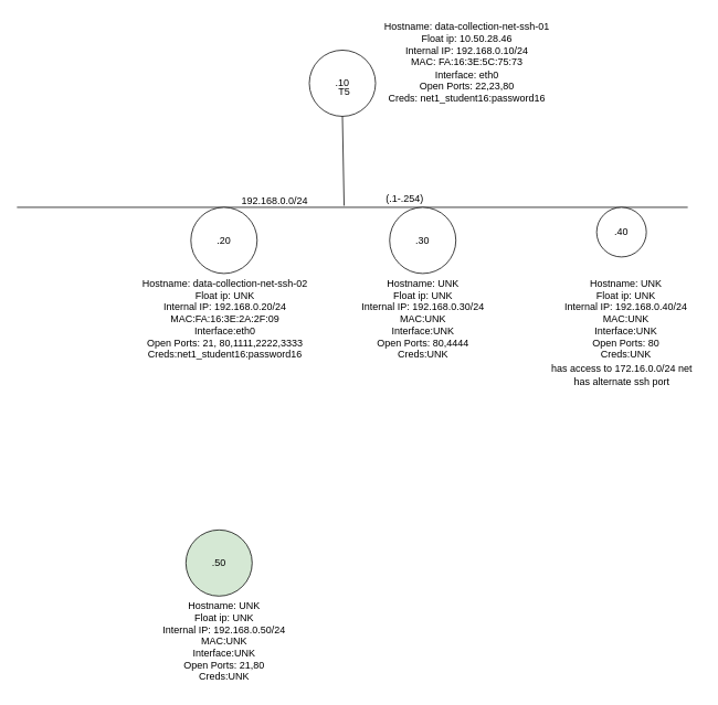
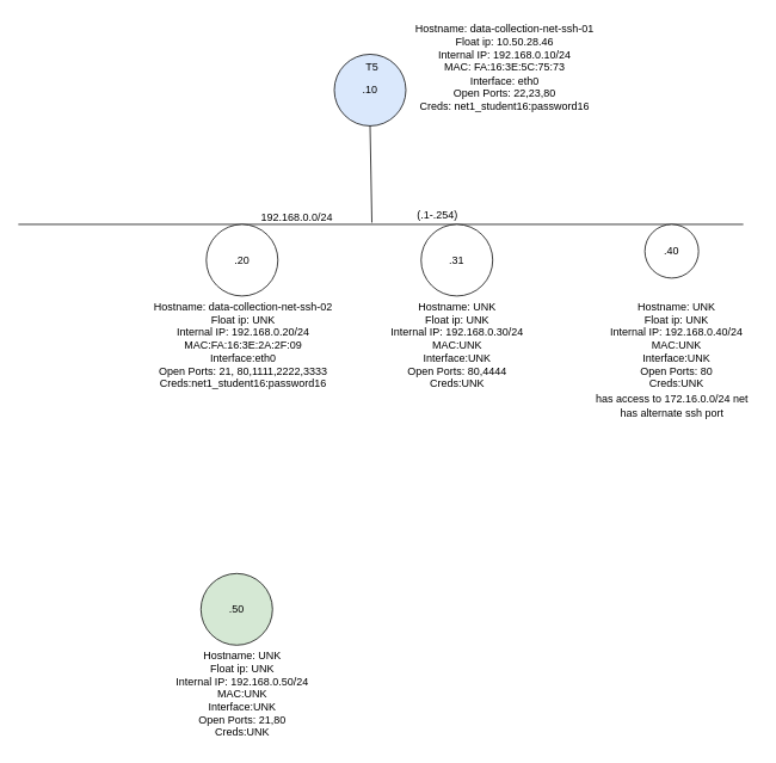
- <mxCell id="2" value=".10" style="ellipse;whiteSpace=wrap;html=1;aspect=fixed;" vertex="1" parent="1"><mxGeometry x="373" y="60" width="80" height="80" as="geometry" /></mxCell>
+ <mxCell id="2" value=".10" style="ellipse;whiteSpace=wrap;html=1;aspect=fixed;fillColor=#dae8fc;" vertex="1" parent="1"><mxGeometry x="373" y="60" width="80" height="80" as="geometry" /></mxCell>
- <mxCell id="4" value="T5" style="text;html=1;align=center;verticalAlign=middle;resizable=0;points=[];autosize=1;strokeColor=none;fillColor=none;" vertex="1" parent="1"><mxGeometry x="395" y="95" width="40" height="30" as="geometry" /></mxCell>
+ <mxCell id="4" value="T5" style="text;html=1;align=center;verticalAlign=middle;resizable=0;points=[];autosize=1;strokeColor=none;fillColor=none;" vertex="1" parent="1"><mxGeometry x="395" y="60" width="40" height="30" as="geometry" /></mxCell>
- <mxCell id="10" value=".30" style="ellipse;whiteSpace=wrap;html=1;aspect=fixed;" vertex="1" parent="1"><mxGeometry x="470" y="250" width="80" height="80" as="geometry" /></mxCell>
+ <mxCell id="10" value=".31" style="ellipse;whiteSpace=wrap;html=1;aspect=fixed;" vertex="1" parent="1"><mxGeometry x="470" y="250" width="80" height="80" as="geometry" /></mxCell>
